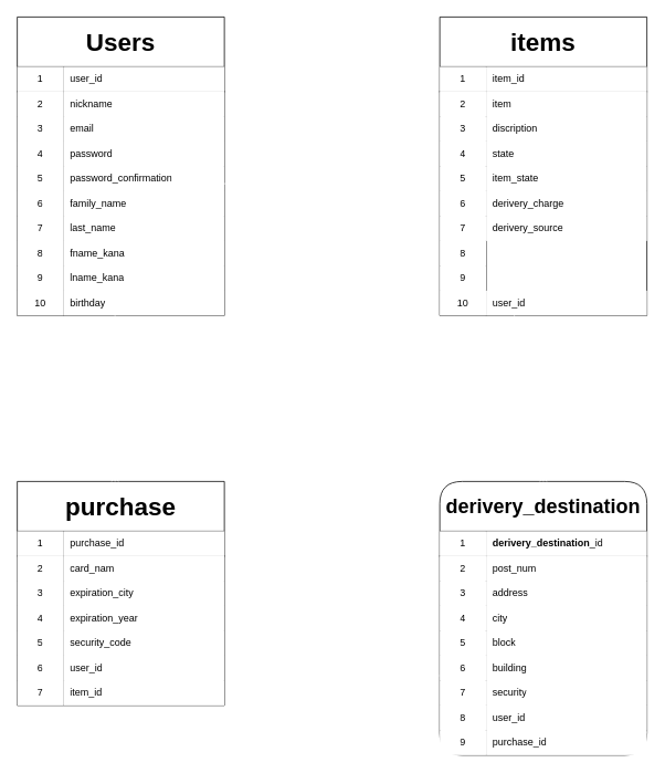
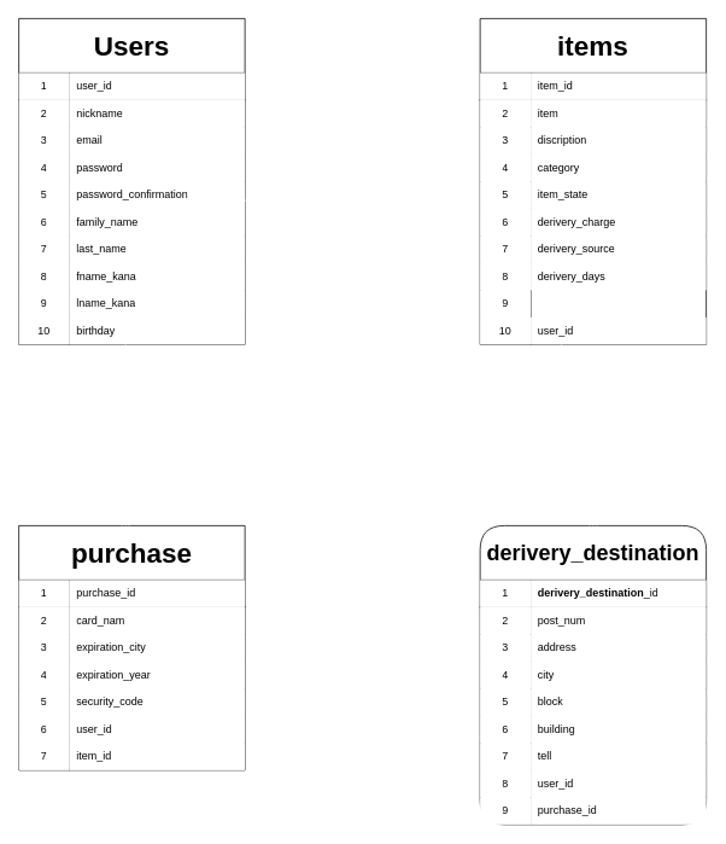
- <mxCell id="45" value="state" style="shape=partialRectangle;html=1;whiteSpace=wrap;connectable=0;top=0;left=0;bottom=0;right=0;align=left;spacingLeft=6;overflow=hidden;" vertex="1" parent="43"><mxGeometry x="56" width="194" height="30" as="geometry" /></mxCell>
+ <mxCell id="45" value="category" style="shape=partialRectangle;html=1;whiteSpace=wrap;connectable=0;top=0;left=0;bottom=0;right=0;align=left;spacingLeft=6;overflow=hidden;" vertex="1" parent="43"><mxGeometry x="56" width="194" height="30" as="geometry" /></mxCell>
+ <mxCell id="57" value="derivery_days" style="shape=partialRectangle;html=1;whiteSpace=wrap;connectable=0;top=0;left=0;bottom=0;right=0;align=left;spacingLeft=6;overflow=hidden;" vertex="1" parent="55"><mxGeometry x="56" width="194" height="30" as="geometry" /></mxCell>
- <mxCell id="106" value="security" style="shape=partialRectangle;html=1;whiteSpace=wrap;connectable=0;top=0;left=0;bottom=0;right=0;align=left;spacingLeft=6;overflow=hidden;" vertex="1" parent="104"><mxGeometry x="56" width="194" height="30" as="geometry" /></mxCell>
+ <mxCell id="106" value="tell" style="shape=partialRectangle;html=1;whiteSpace=wrap;connectable=0;top=0;left=0;bottom=0;right=0;align=left;spacingLeft=6;overflow=hidden;" vertex="1" parent="104"><mxGeometry x="56" width="194" height="30" as="geometry" /></mxCell>
